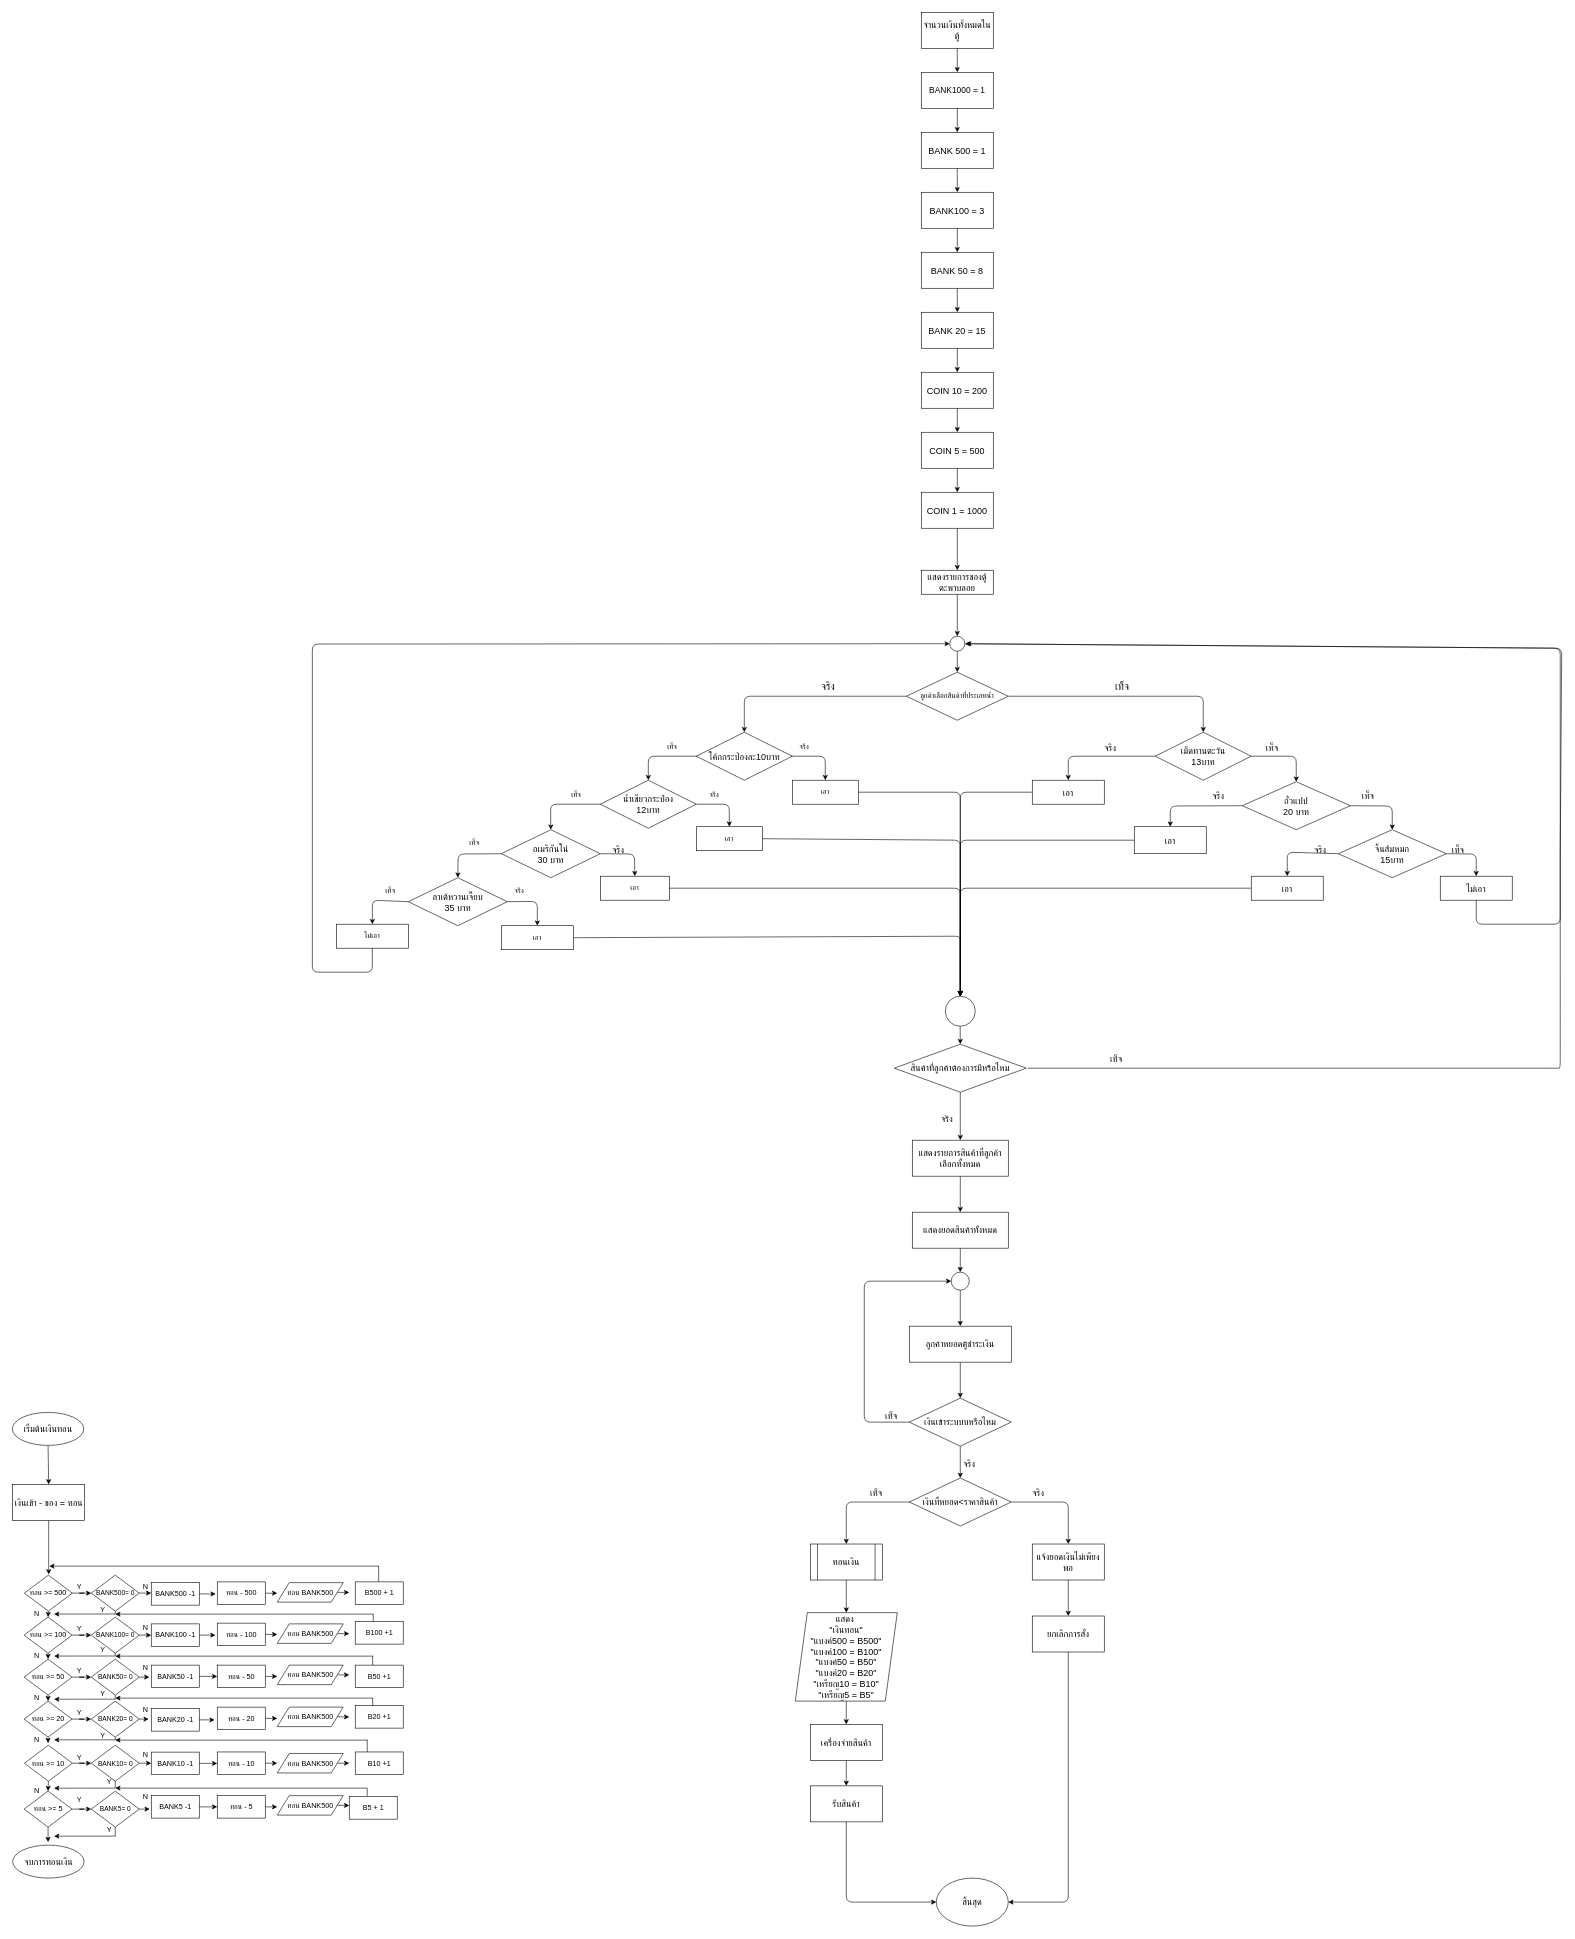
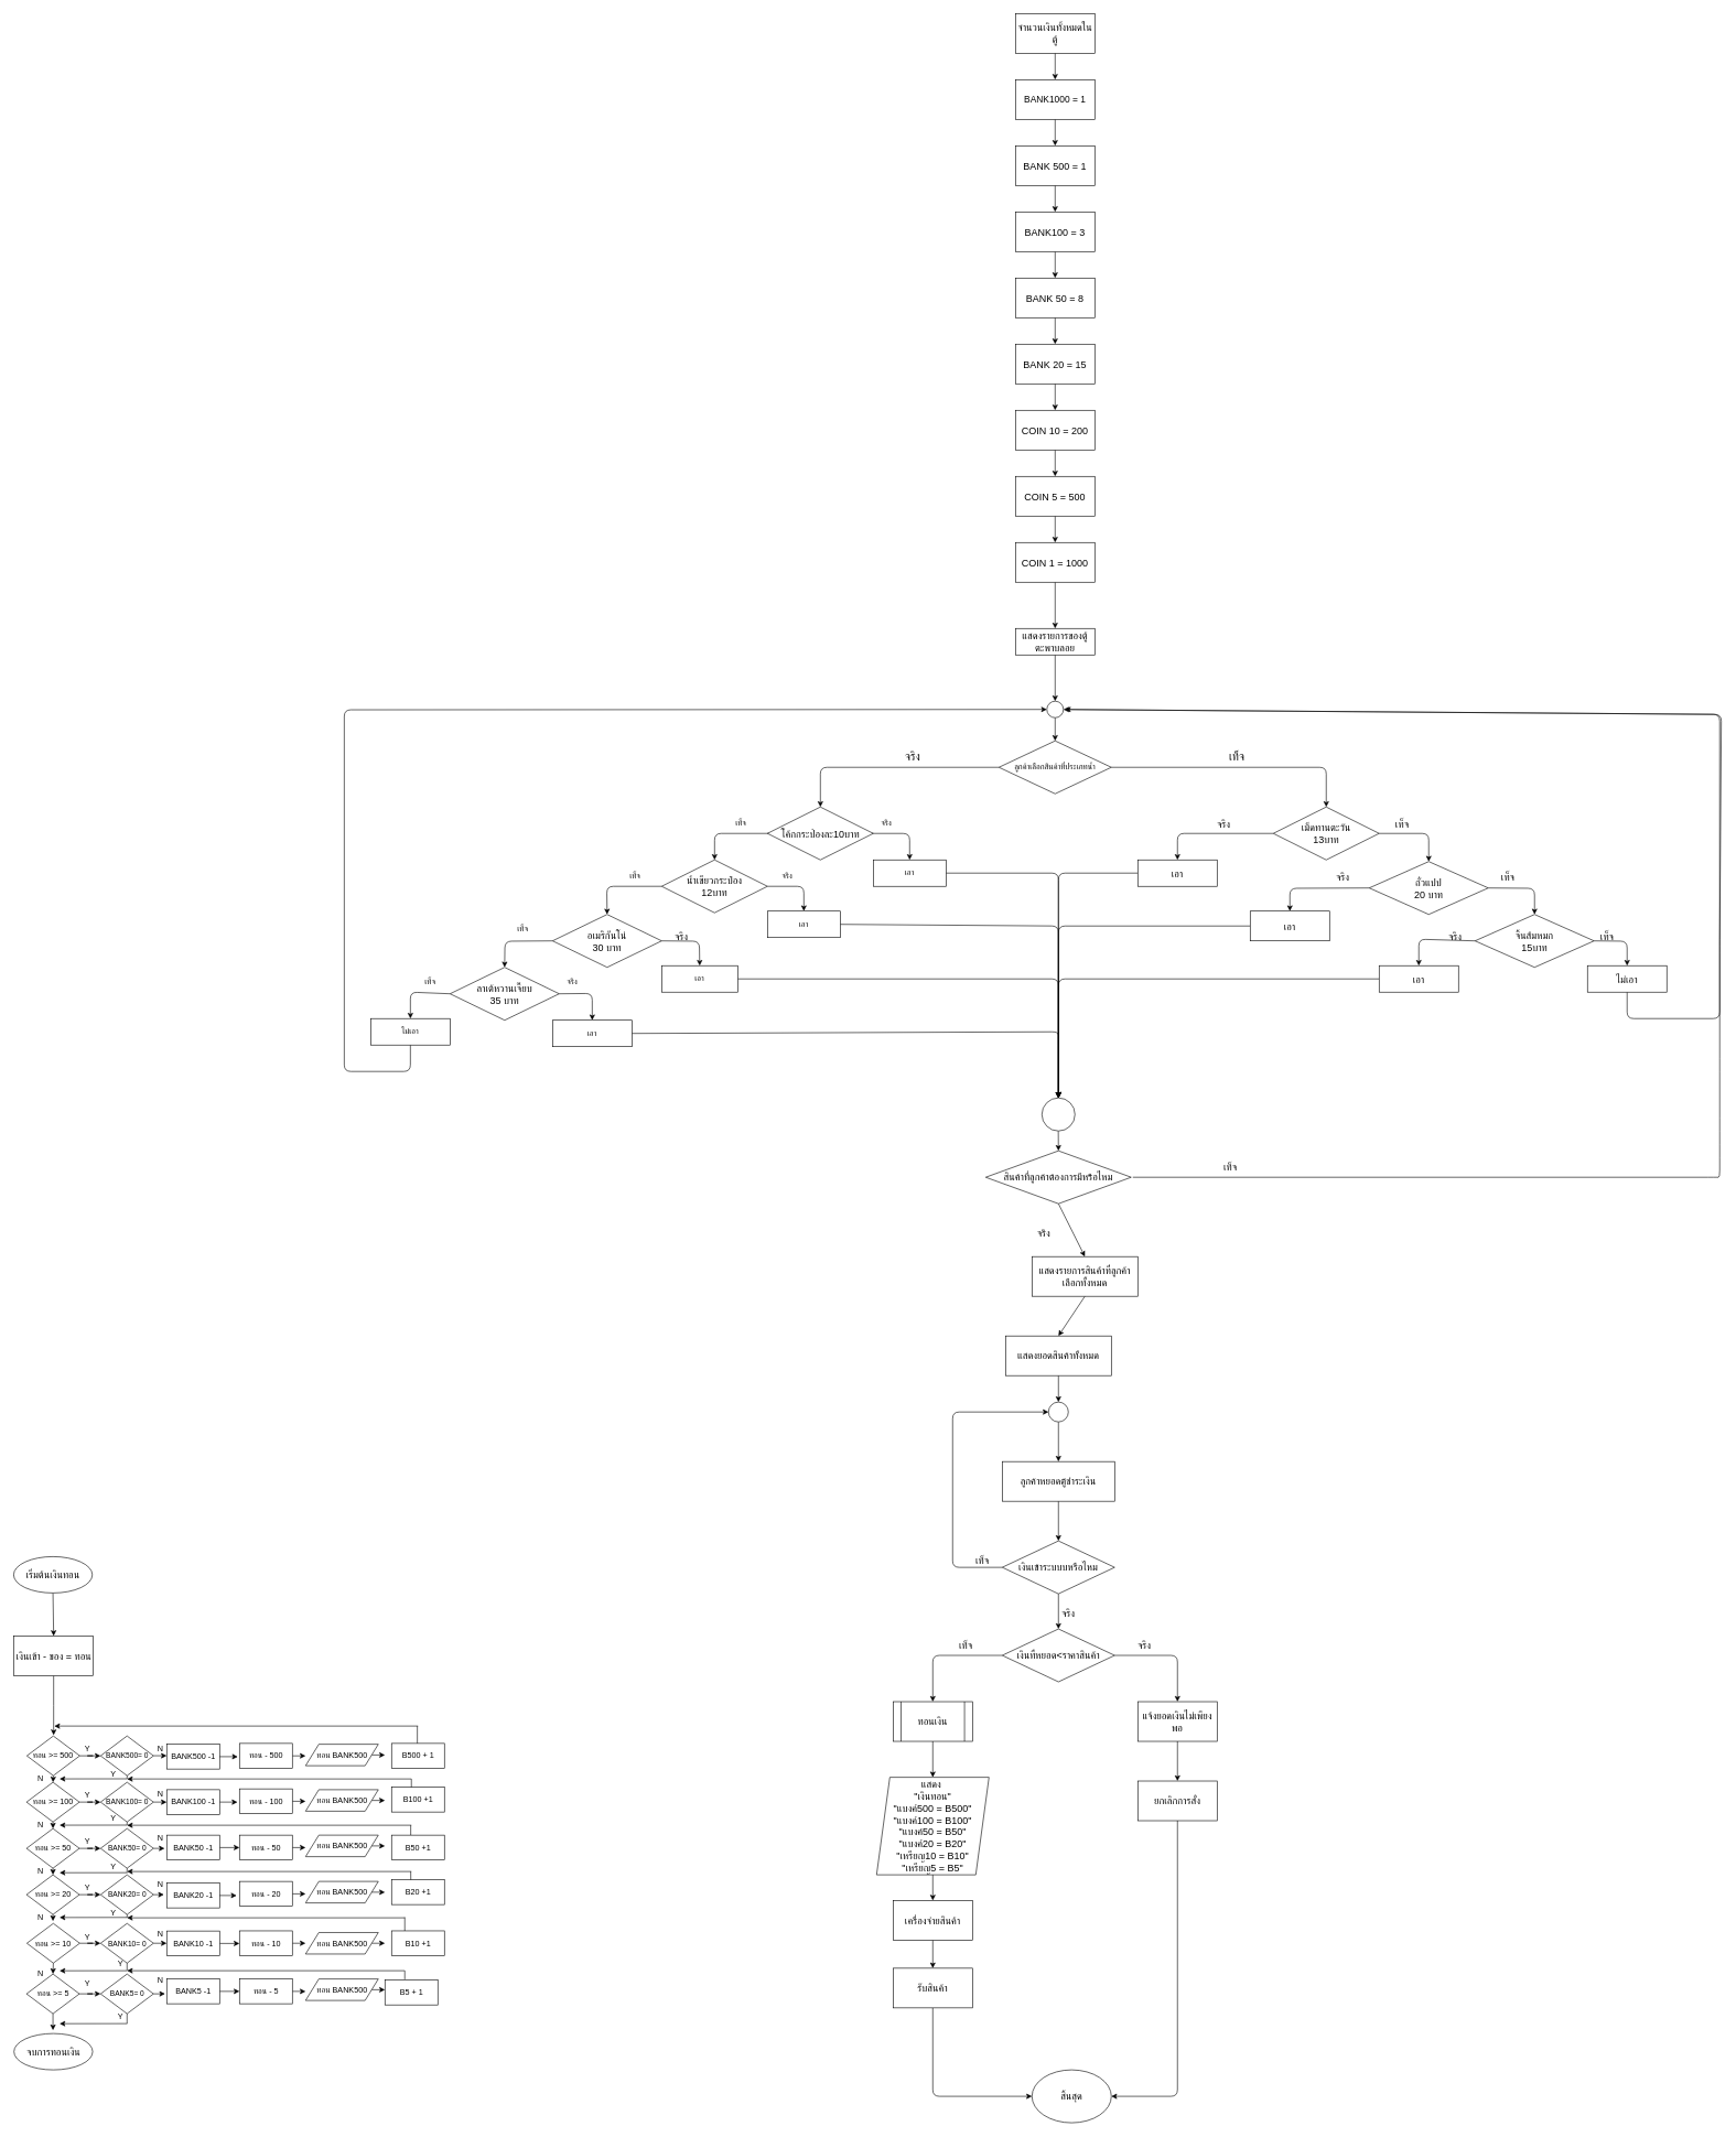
- <mxCell id="101" value="&lt;font style=&quot;font-size: 15px;&quot;&gt;แสดงรายการสินค้าที่ลูกค้าเลือกทั้งหมด&lt;/font&gt;" style="rounded=0;whiteSpace=wrap;html=1;" vertex="1" parent="1"><mxGeometry x="1520" y="1900" width="160" height="60" as="geometry" /></mxCell>
+ <mxCell id="101" value="&lt;font style=&quot;font-size: 15px;&quot;&gt;แสดงรายการสินค้าที่ลูกค้าเลือกทั้งหมด&lt;/font&gt;" style="rounded=0;whiteSpace=wrap;html=1;" vertex="1" parent="1"><mxGeometry x="1560" y="1900" width="160" height="60" as="geometry" /></mxCell>
